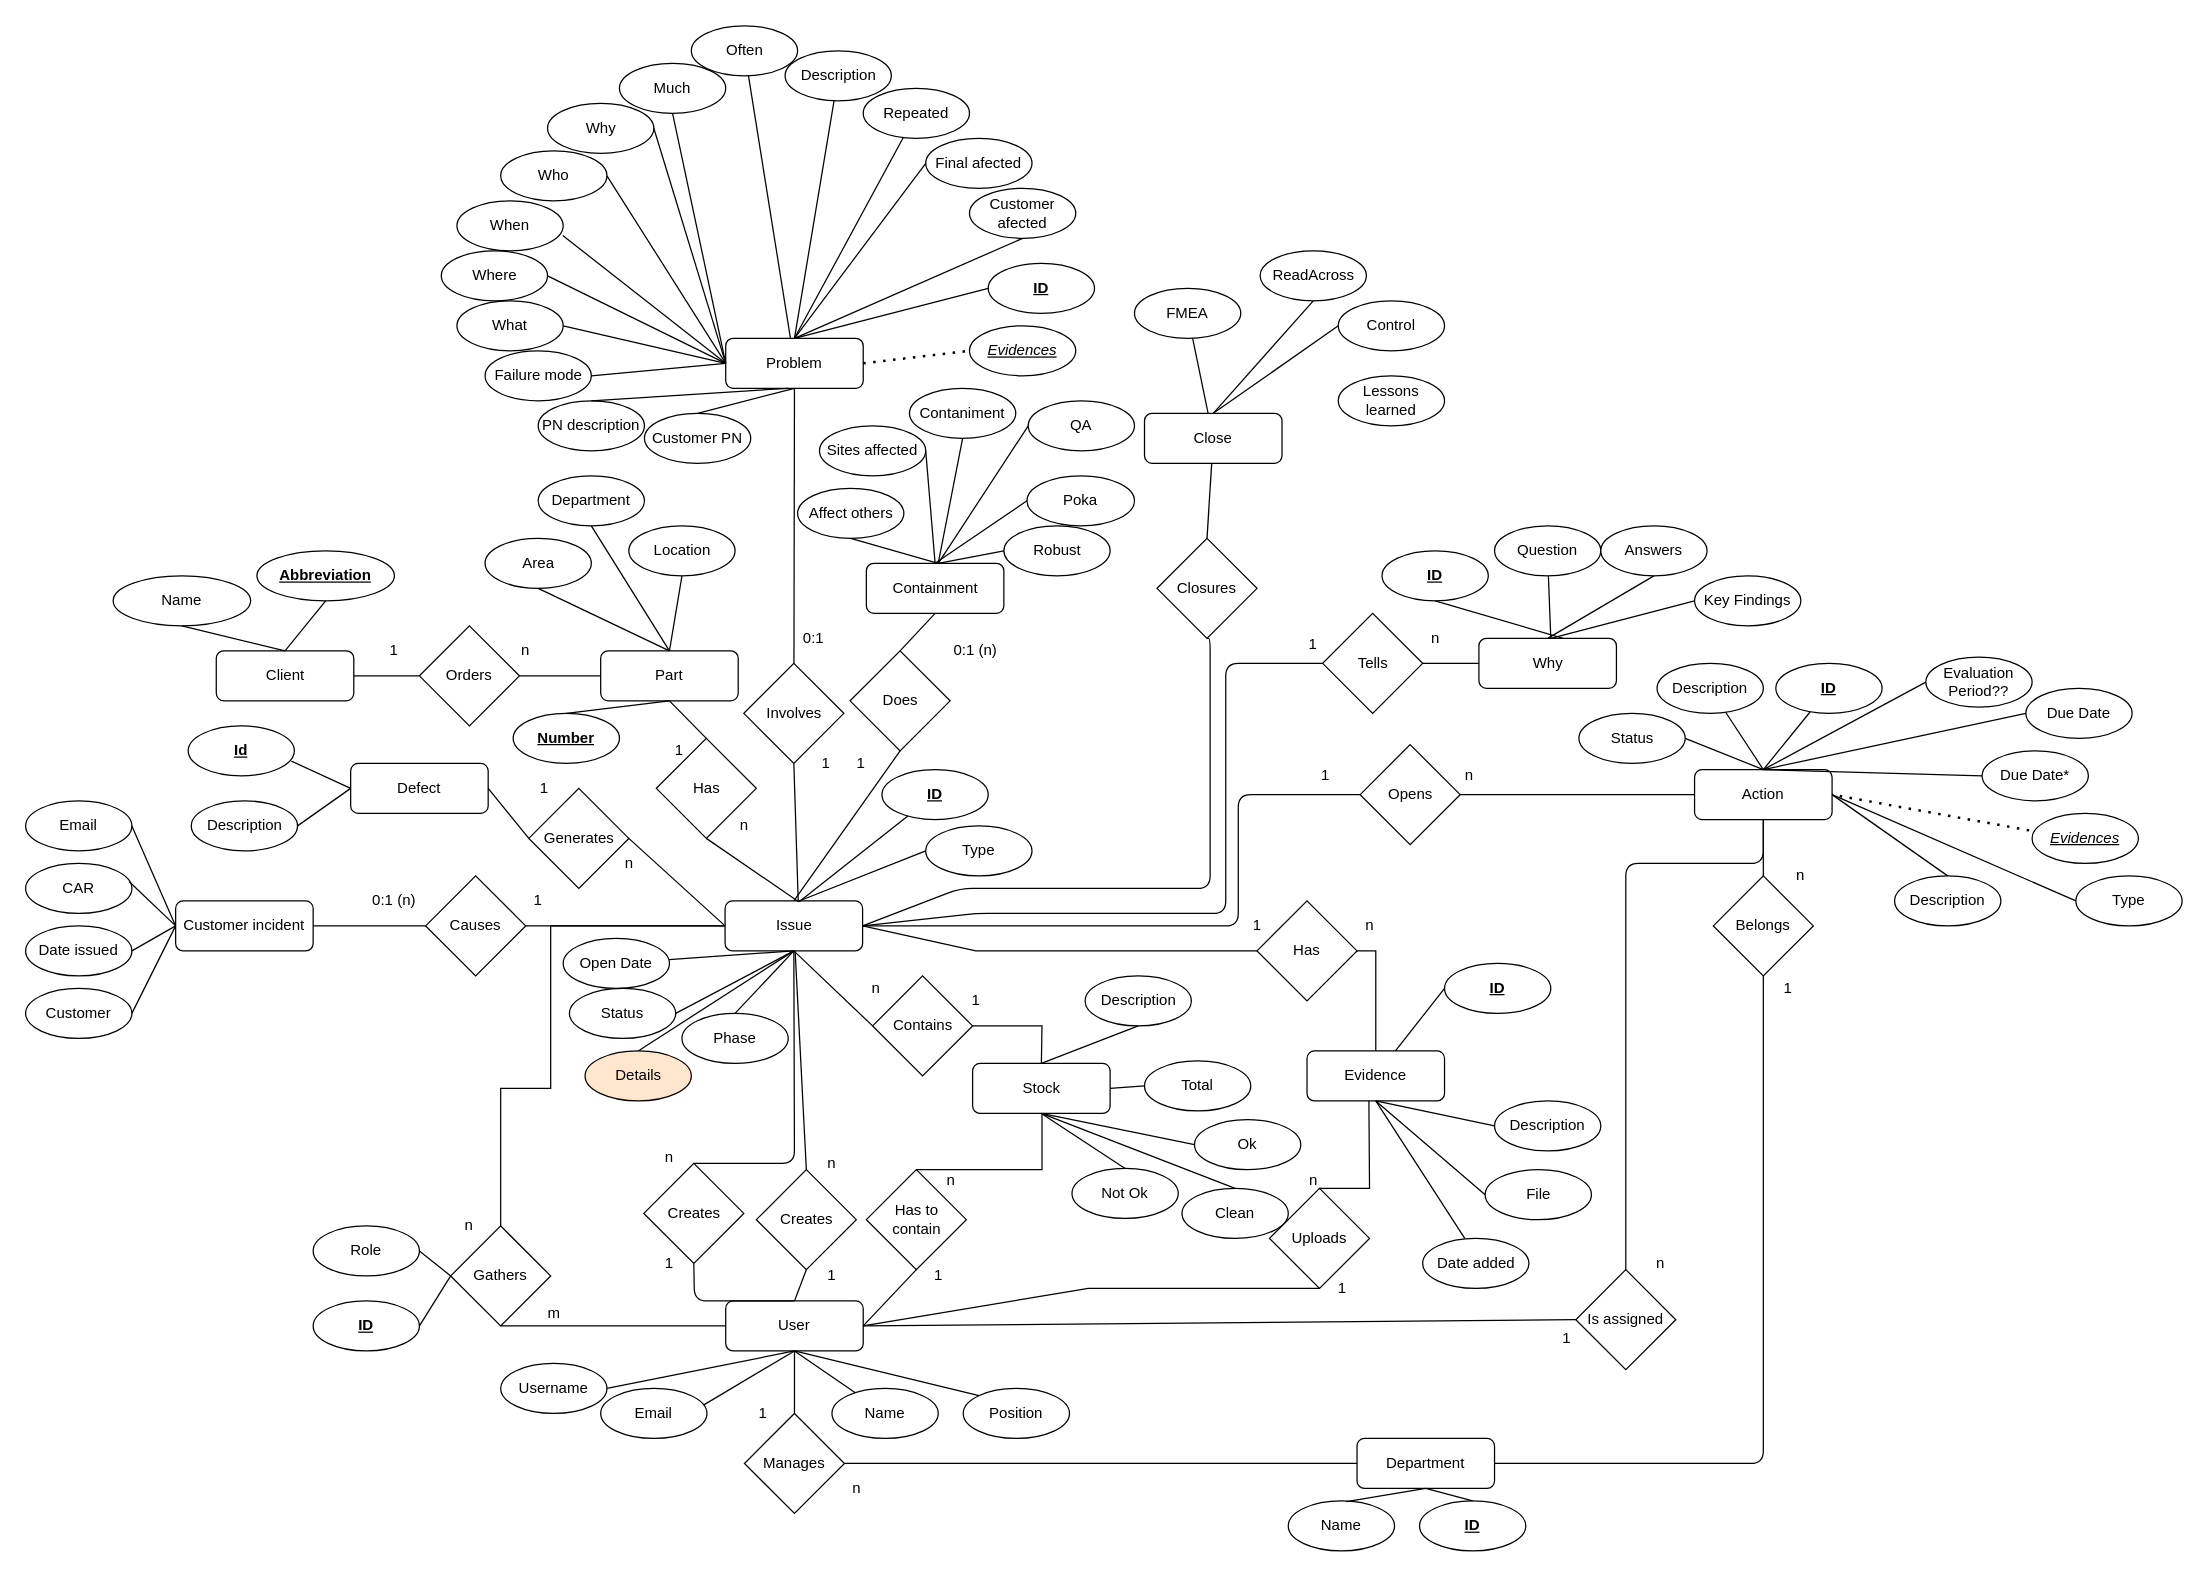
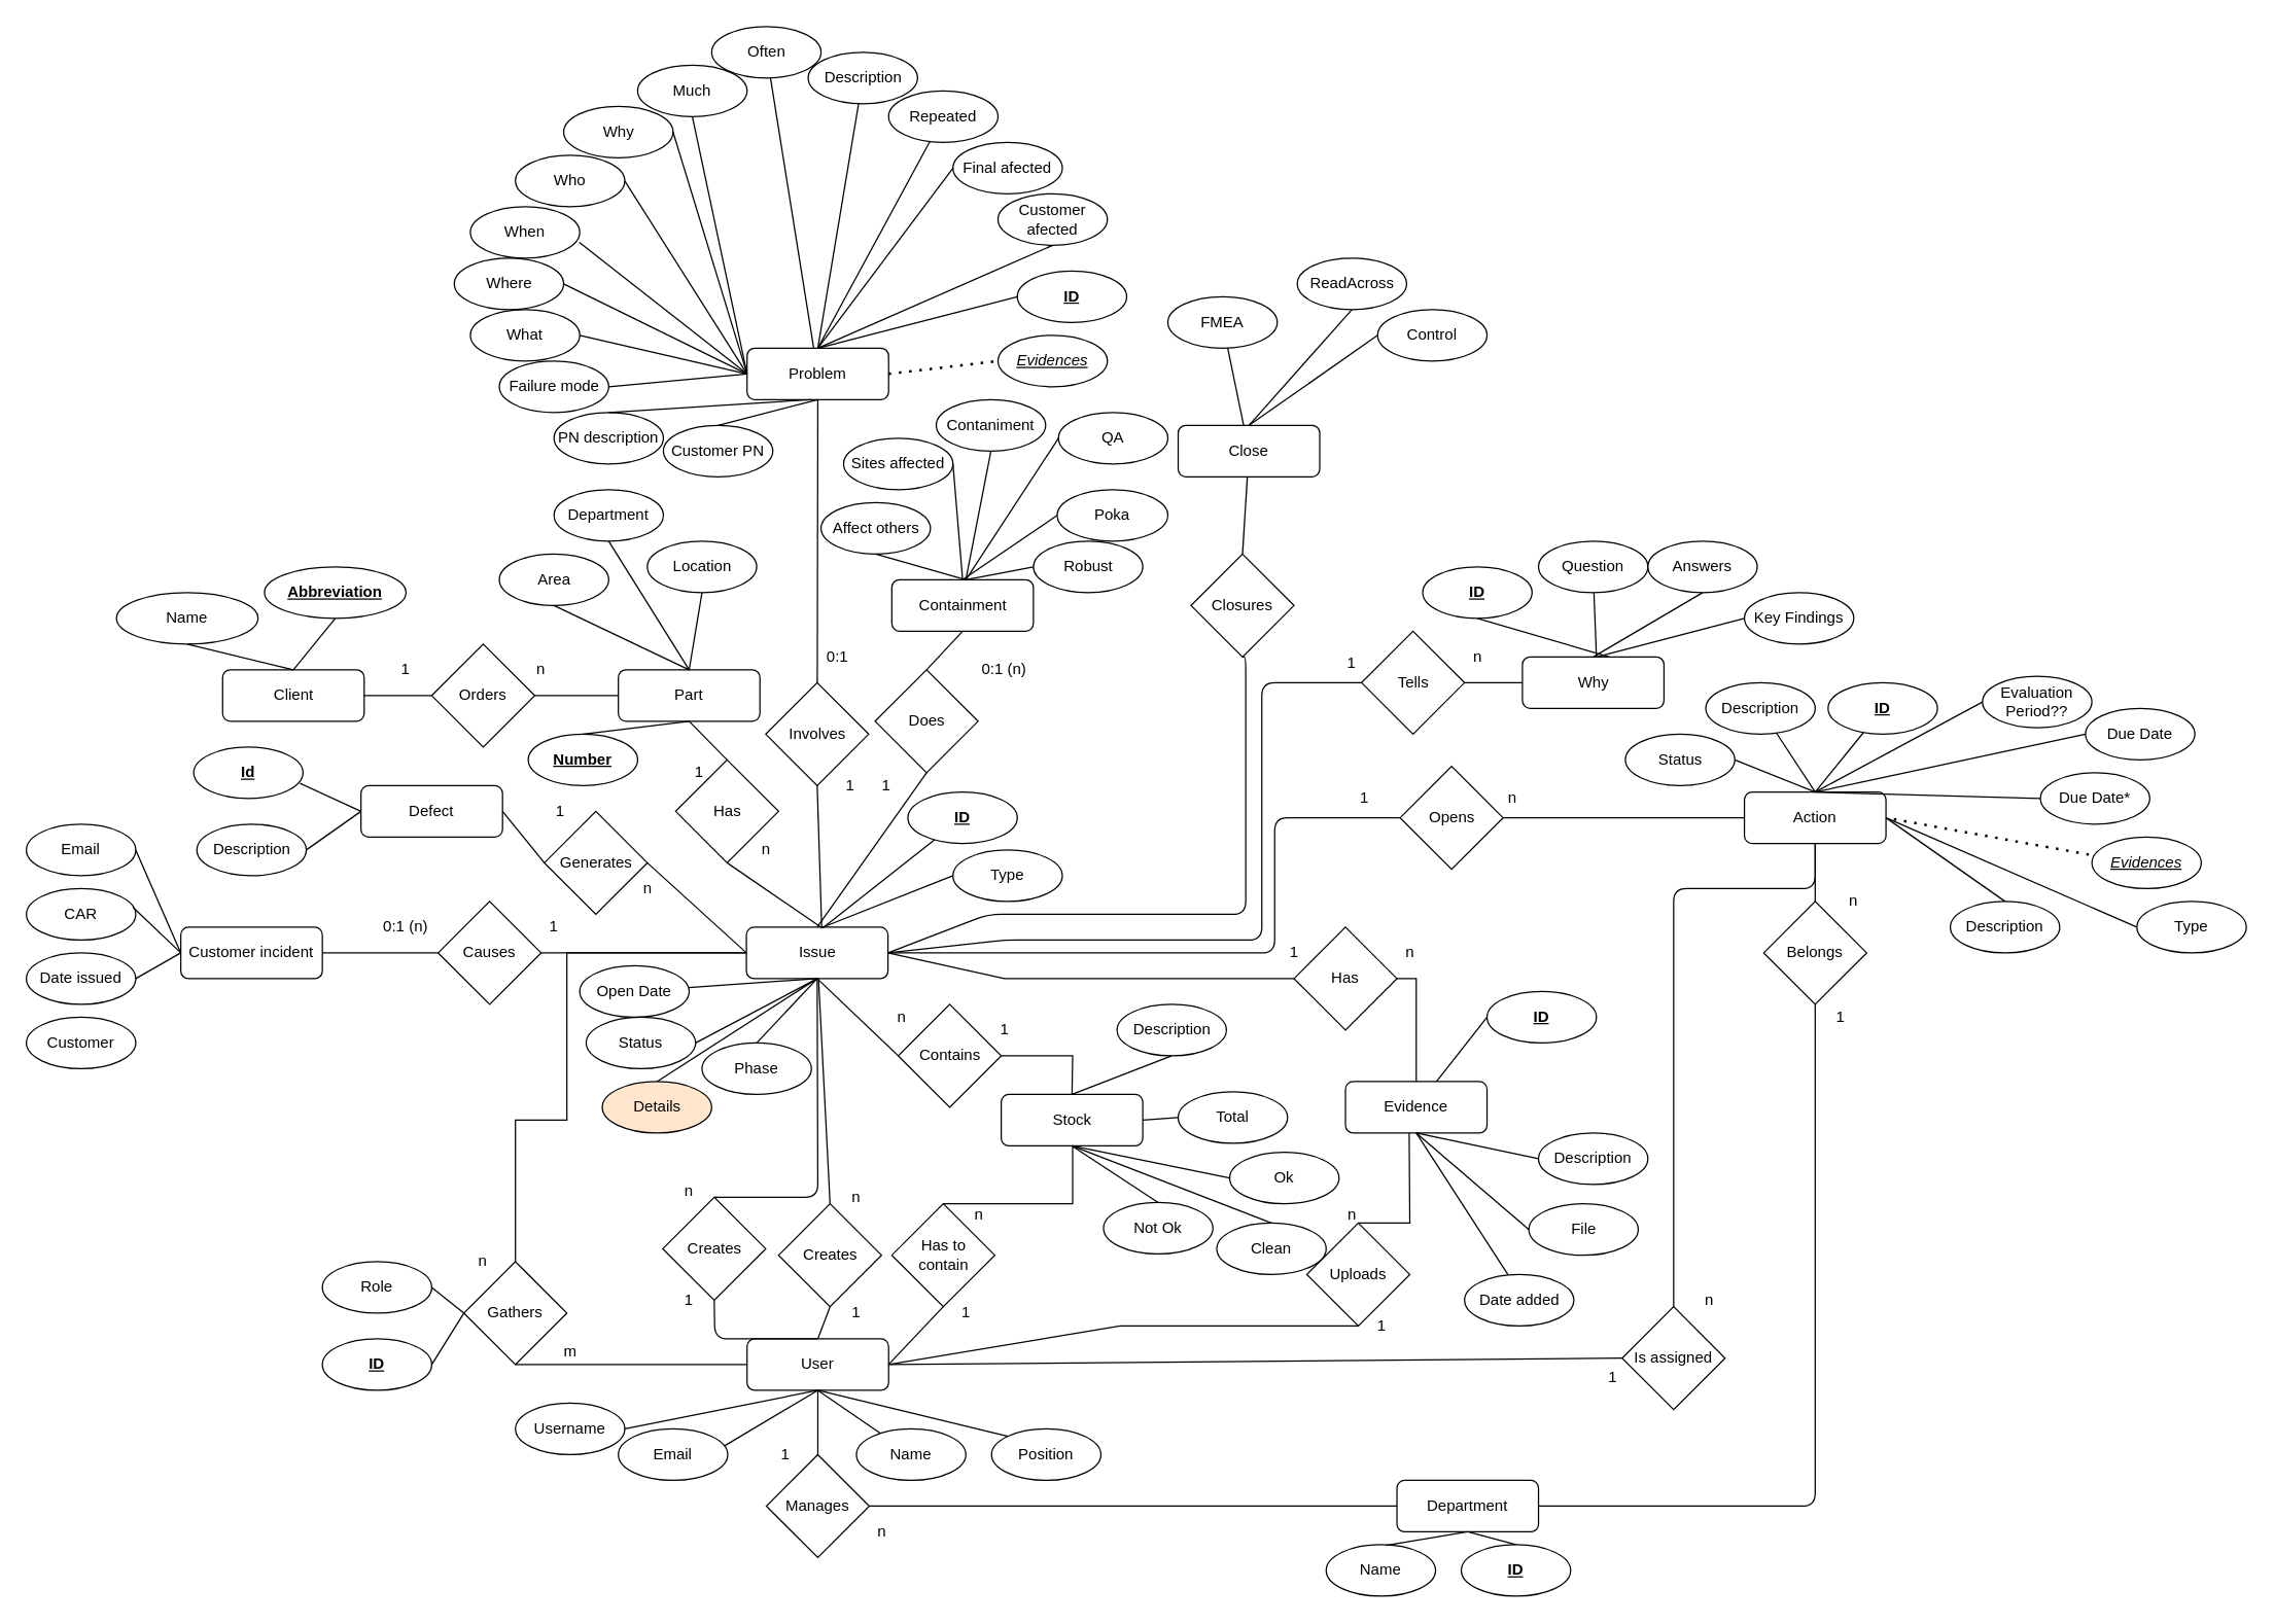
- <mxCell id="243" value="Lessons learned" style="ellipse;whiteSpace=wrap;html=1;" parent="1" vertex="1"><mxGeometry x="1070" width="85" height="40" as="geometry" y="300" /></mxCell>
- <mxCell id="118" value="" style="endArrow=none;html=1;rounded=0;exitX=1;exitY=0.5;exitDx=0;exitDy=0;entryX=0;entryY=0.5;entryDx=0;entryDy=0;" parent="1" source="116" target="110" edge="1"><mxGeometry width="50" height="50" relative="1" as="geometry"><mxPoint x="140" y="850" as="sourcePoint" /><mxPoint x="190" y="800" as="targetPoint" /></mxGeometry></mxCell>
